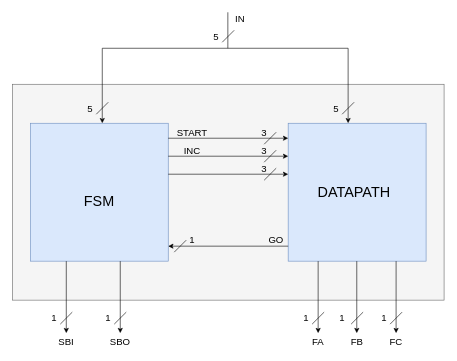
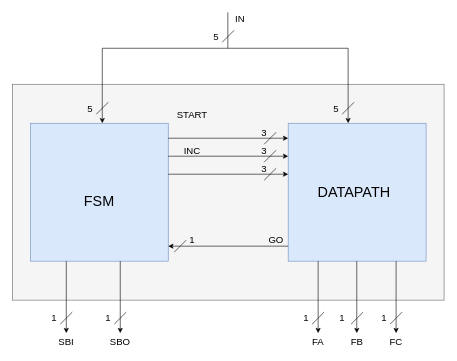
- <mxCell id="42" value="&lt;font style=&quot;font-size: 16px&quot;&gt;START&lt;/font&gt;" style="text;html=1;strokeColor=none;fillColor=none;align=center;verticalAlign=middle;whiteSpace=wrap;rounded=0;" parent="1" vertex="1"><mxGeometry x="300" y="210" width="40" height="20" as="geometry" /></mxCell>
+ <mxCell id="42" value="&lt;font style=&quot;font-size: 16px&quot;&gt;START&lt;/font&gt;" style="text;html=1;strokeColor=none;fillColor=none;align=center;verticalAlign=middle;whiteSpace=wrap;rounded=0;" parent="1" vertex="1"><mxGeometry x="300" y="180" width="40" height="20" as="geometry" /></mxCell>
